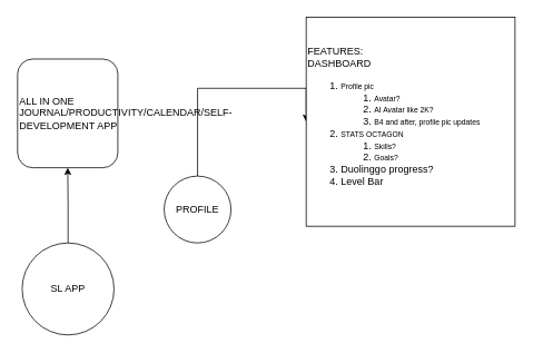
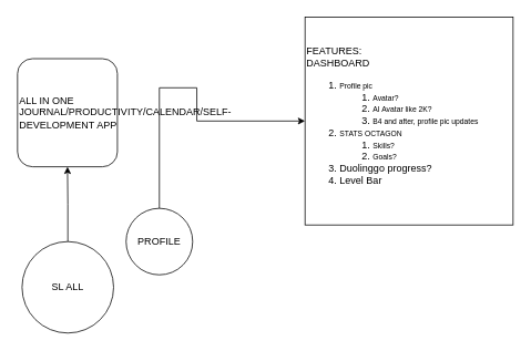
- <mxCell id="5" value="PROFILE" style="ellipse;whiteSpace=wrap;html=1;aspect=fixed;" vertex="1" parent="1"><mxGeometry x="196" y="210" width="80" height="80" as="geometry" /></mxCell>
+ <mxCell id="5" value="PROFILE" style="ellipse;whiteSpace=wrap;html=1;aspect=fixed;" vertex="1" parent="1"><mxGeometry x="151" y="250" width="80" height="80" as="geometry" /></mxCell>
- <mxCell id="3" value="SL APP" style="ellipse;whiteSpace=wrap;html=1;aspect=fixed;" vertex="1" parent="1"><mxGeometry x="26" y="290" width="110" height="110" as="geometry" /></mxCell>
+ <mxCell id="3" value="SL ALL" style="ellipse;whiteSpace=wrap;html=1;aspect=fixed;" vertex="1" parent="1"><mxGeometry x="26" y="290" width="110" height="110" as="geometry" /></mxCell>
